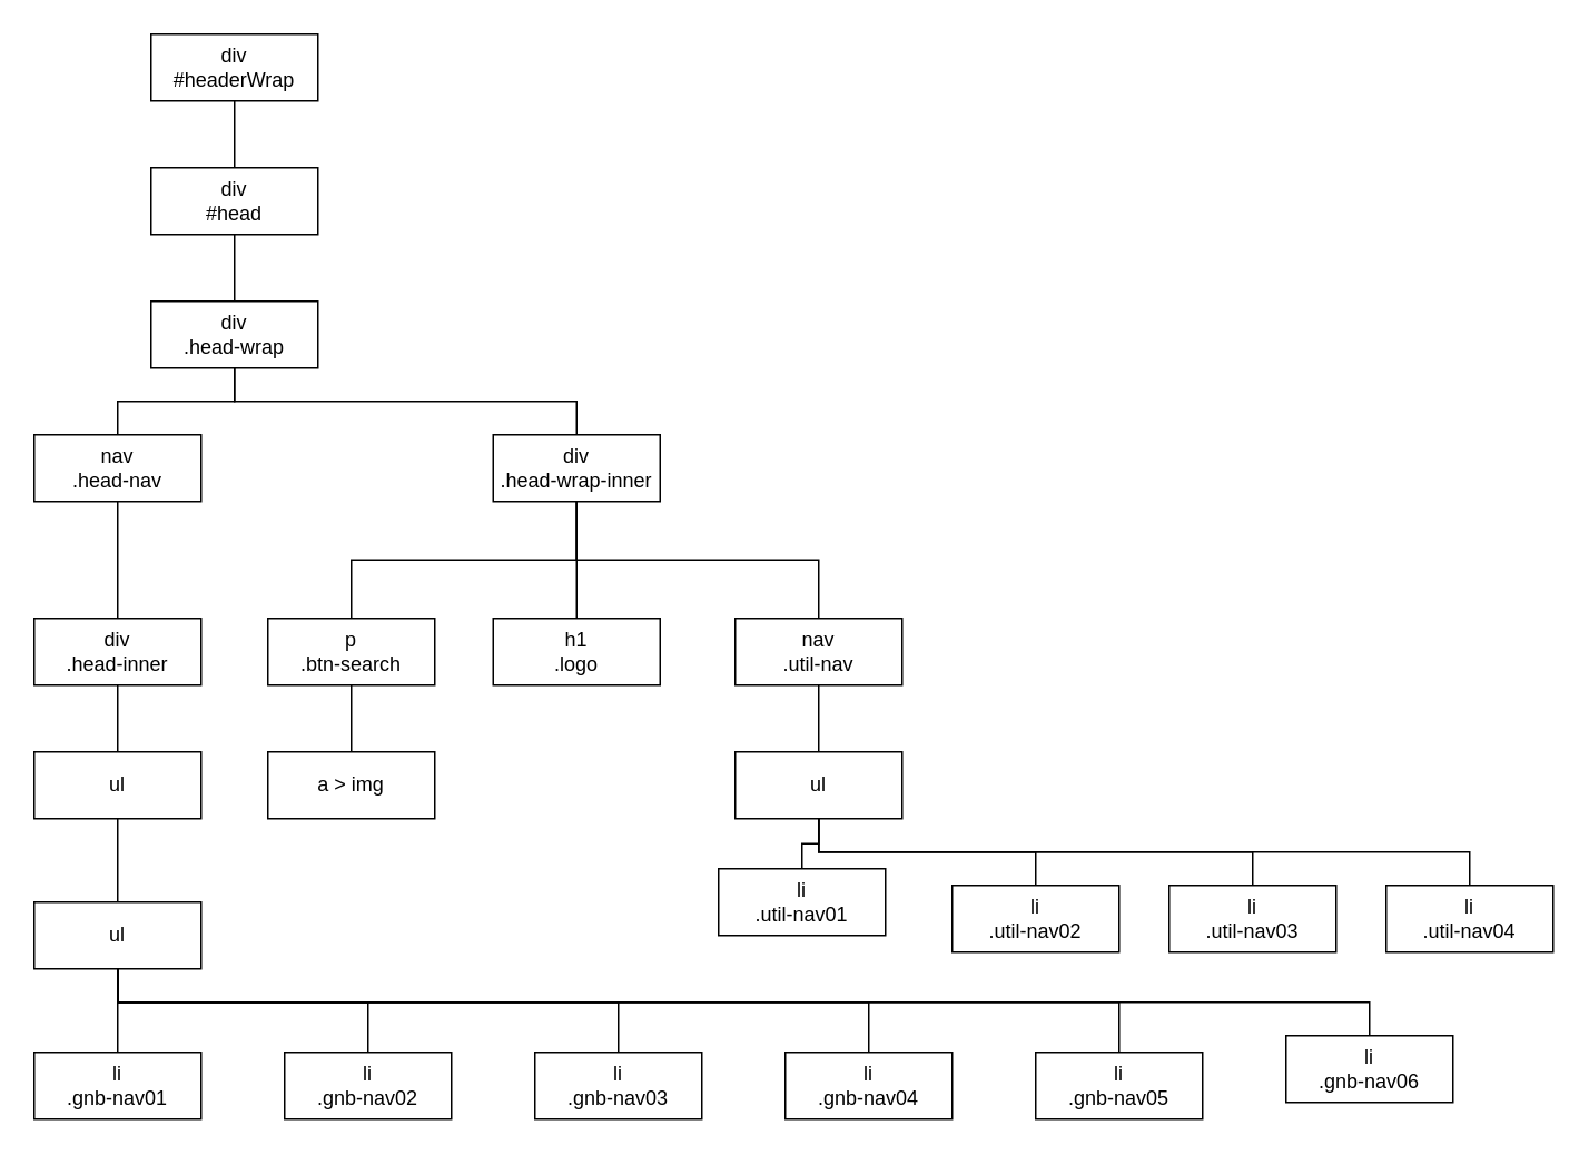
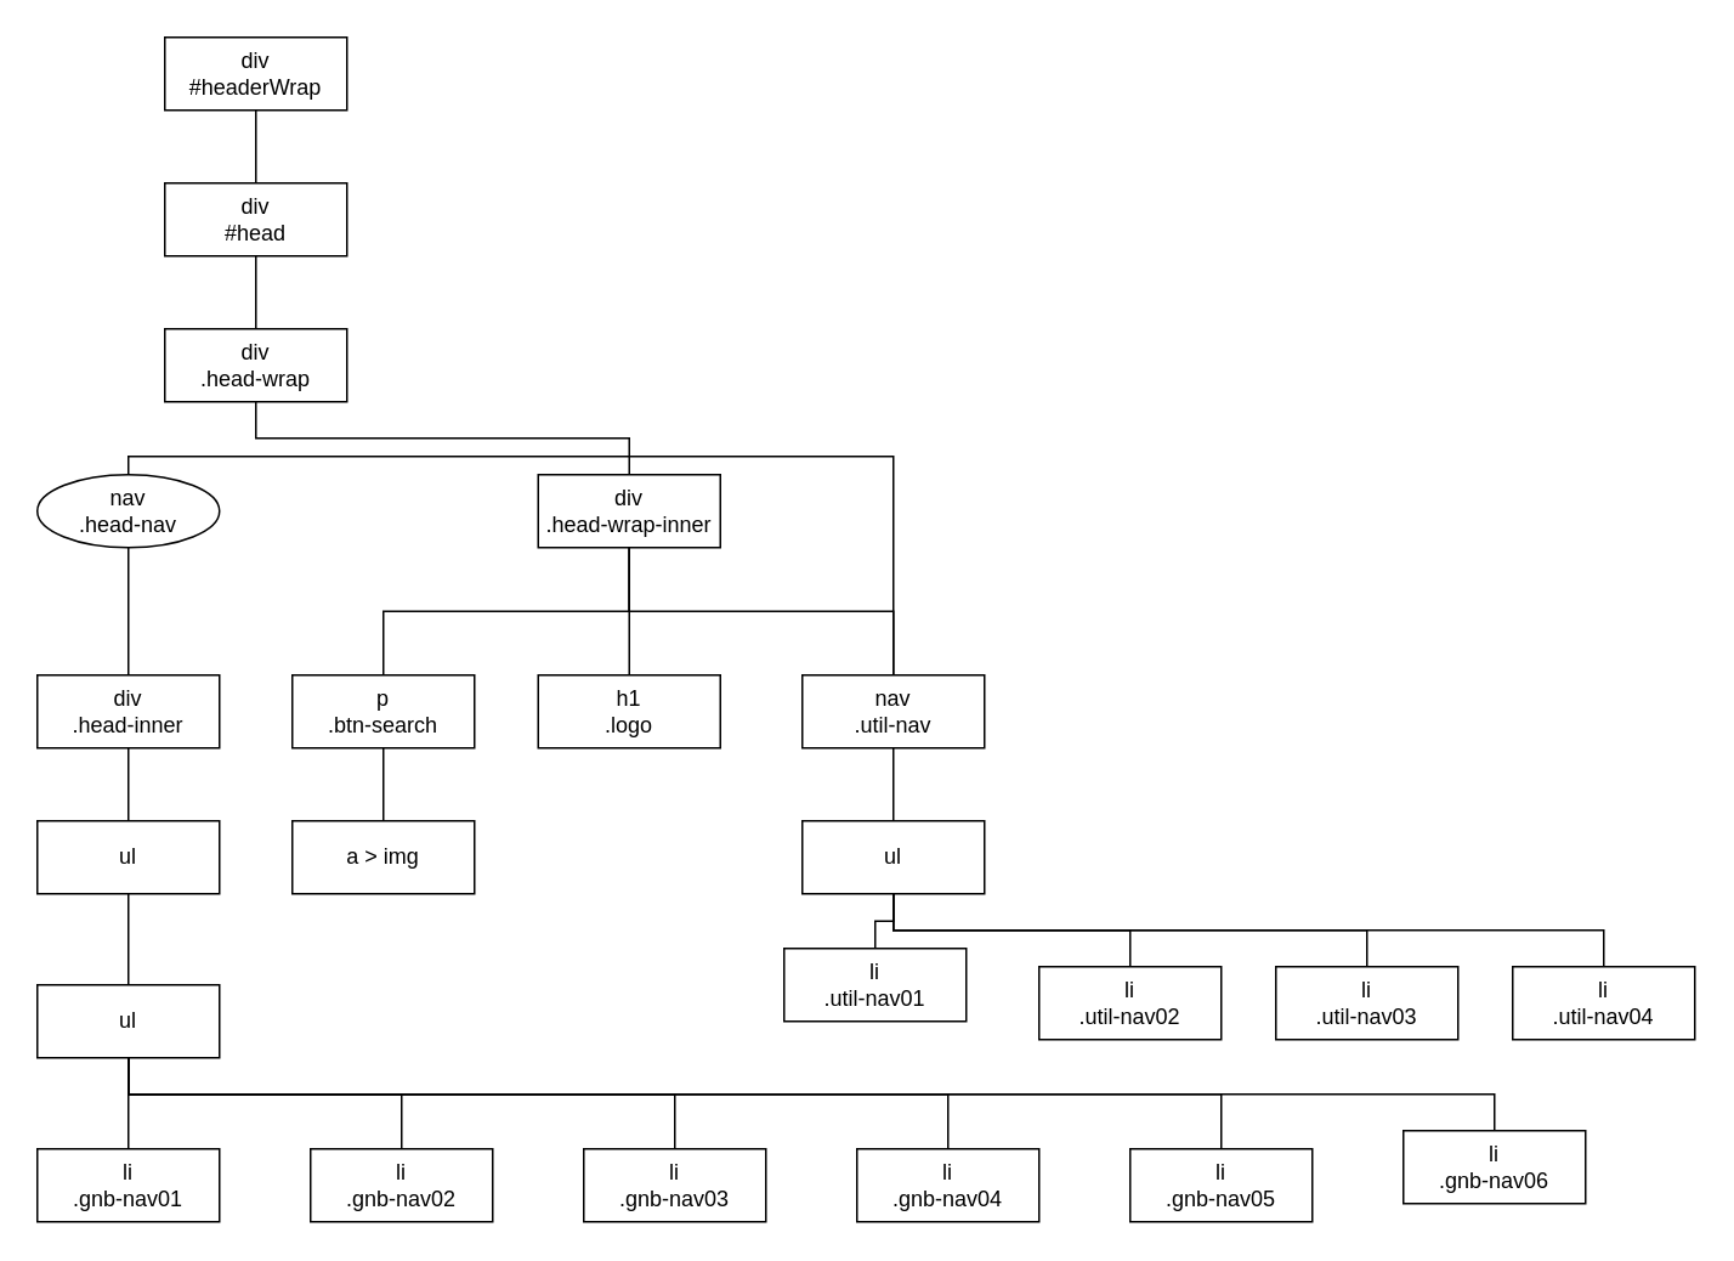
- <mxCell id="29" value="" style="endArrow=none;html=1;edgeStyle=orthogonalEdgeStyle;rounded=0;entryX=0.5;entryY=1;entryDx=0;entryDy=0;exitX=0.5;exitY=0;exitDx=0;exitDy=0;" edge="1" parent="1" source="28" target="6"><mxGeometry width="50" height="50" relative="1" as="geometry"><mxPoint x="160" y="380" as="sourcePoint" /><mxPoint x="400" y="310" as="targetPoint" /></mxGeometry></mxCell>
+ <mxCell id="29" value="" style="endArrow=none;html=1;edgeStyle=orthogonalEdgeStyle;rounded=0;exitX=0.5;exitY=0;exitDx=0;exitDy=0;" edge="1" parent="1" source="28" target="11"><mxGeometry width="50" height="50" relative="1" as="geometry"><mxPoint x="160" y="380" as="sourcePoint" /><mxPoint x="400" y="310" as="targetPoint" /></mxGeometry></mxCell>
- <mxCell id="28" value="nav&lt;br&gt;.head-nav" style="rounded=0;whiteSpace=wrap;html=1;" vertex="1" parent="1"><mxGeometry x="20" y="260" width="100" height="40" as="geometry" /></mxCell>
+ <mxCell id="28" value="nav&lt;br&gt;.head-nav" style="ellipse;whiteSpace=wrap;html=1;" vertex="1" parent="1"><mxGeometry x="20" y="260" width="100" height="40" as="geometry" /></mxCell>
